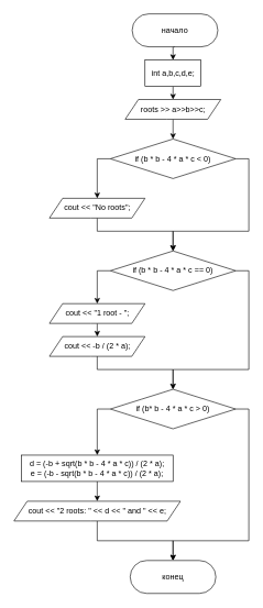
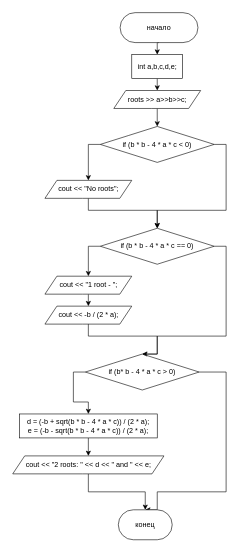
- <mxCell id="18" value="if (b* b - 4 * a * c &amp;gt; 0)" style="rhombus;whiteSpace=wrap;html=1;rounded=1;arcSize=0;" vertex="1" parent="1"><mxGeometry x="167" y="590" width="190" height="60" as="geometry" /></mxCell>
+ <mxCell id="18" value="if (b* b - 4 * a * c &amp;gt; 0)" style="rhombus;whiteSpace=wrap;html=1;rounded=1;arcSize=0;" vertex="1" parent="1"><mxGeometry x="142" y="590" width="190" height="60" as="geometry" /></mxCell>
- <mxCell id="27" value="конец&lt;br&gt;" style="rounded=1;whiteSpace=wrap;html=1;arcSize=50;" vertex="1" parent="1"><mxGeometry x="197" y="850" width="130" height="50" as="geometry" /></mxCell>
+ <mxCell id="27" value="конец&lt;br&gt;" style="rounded=1;whiteSpace=wrap;html=1;arcSize=50;" vertex="1" parent="1"><mxGeometry x="197" y="850" width="90" height="50" as="geometry" /></mxCell>
